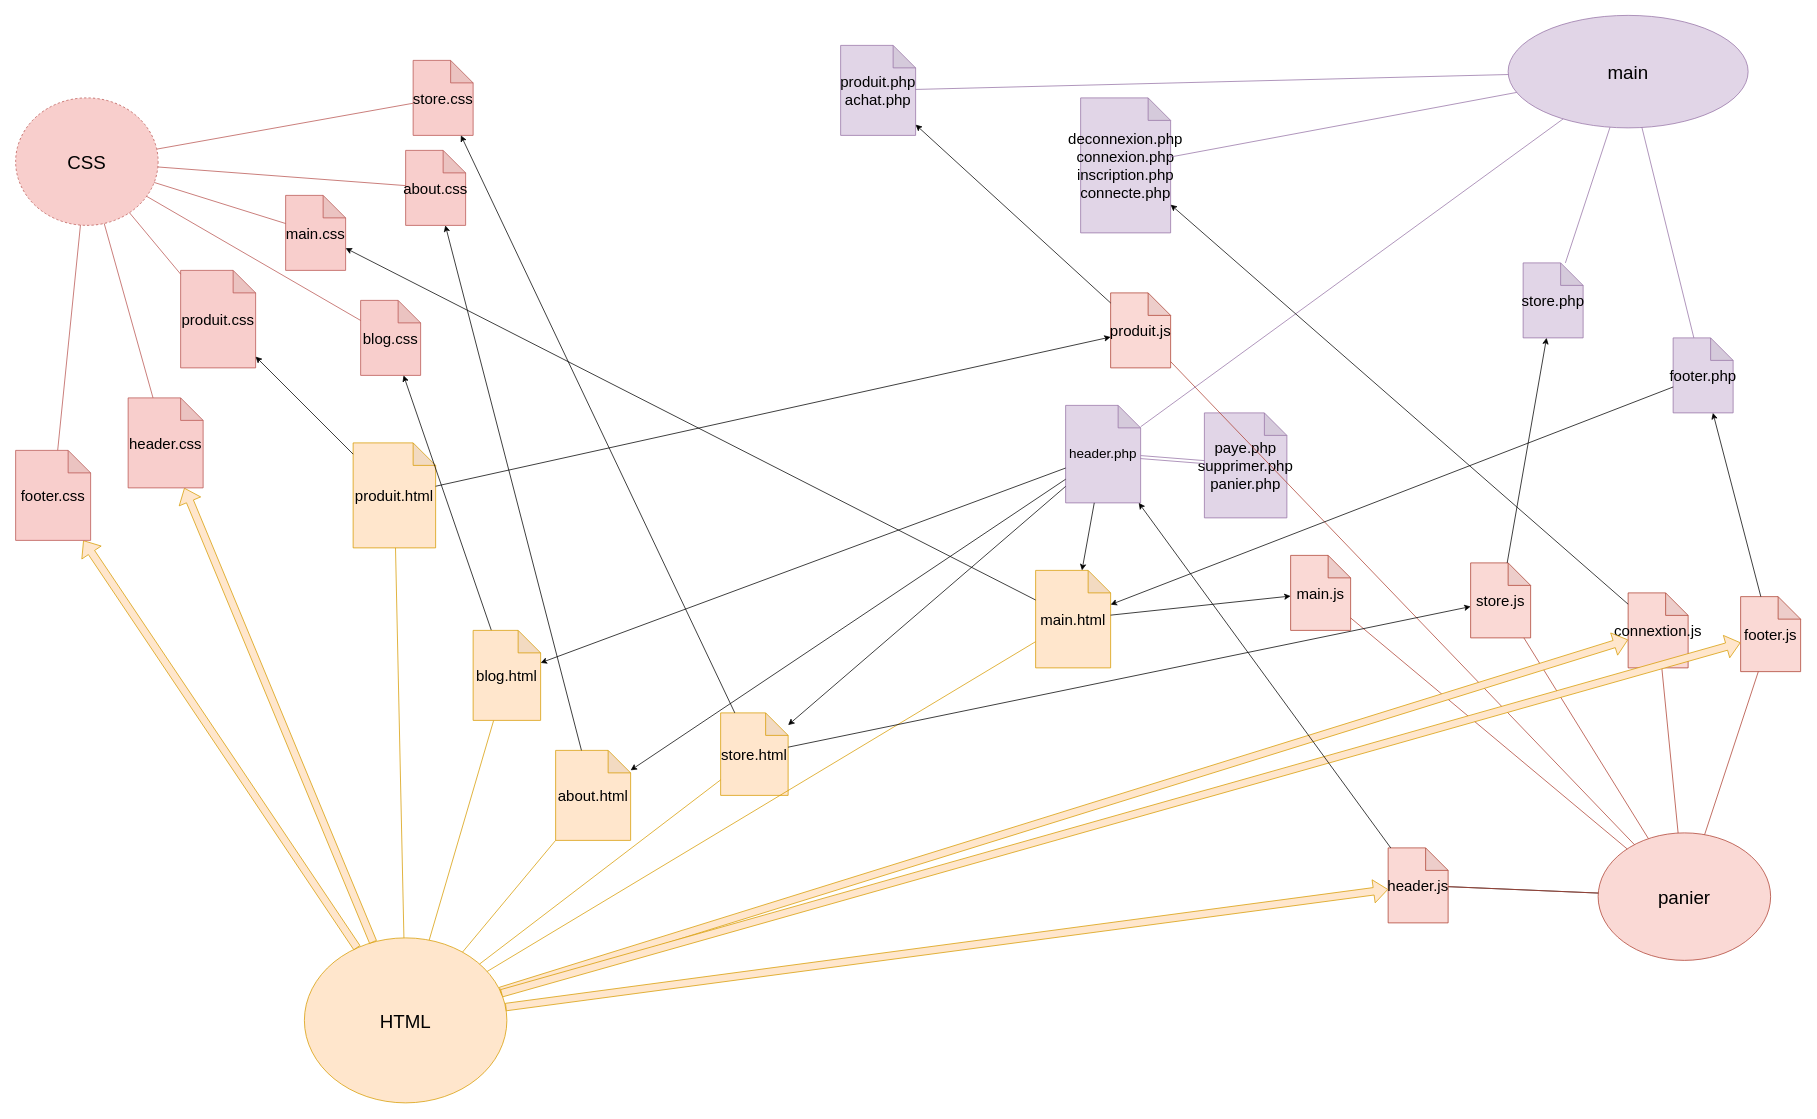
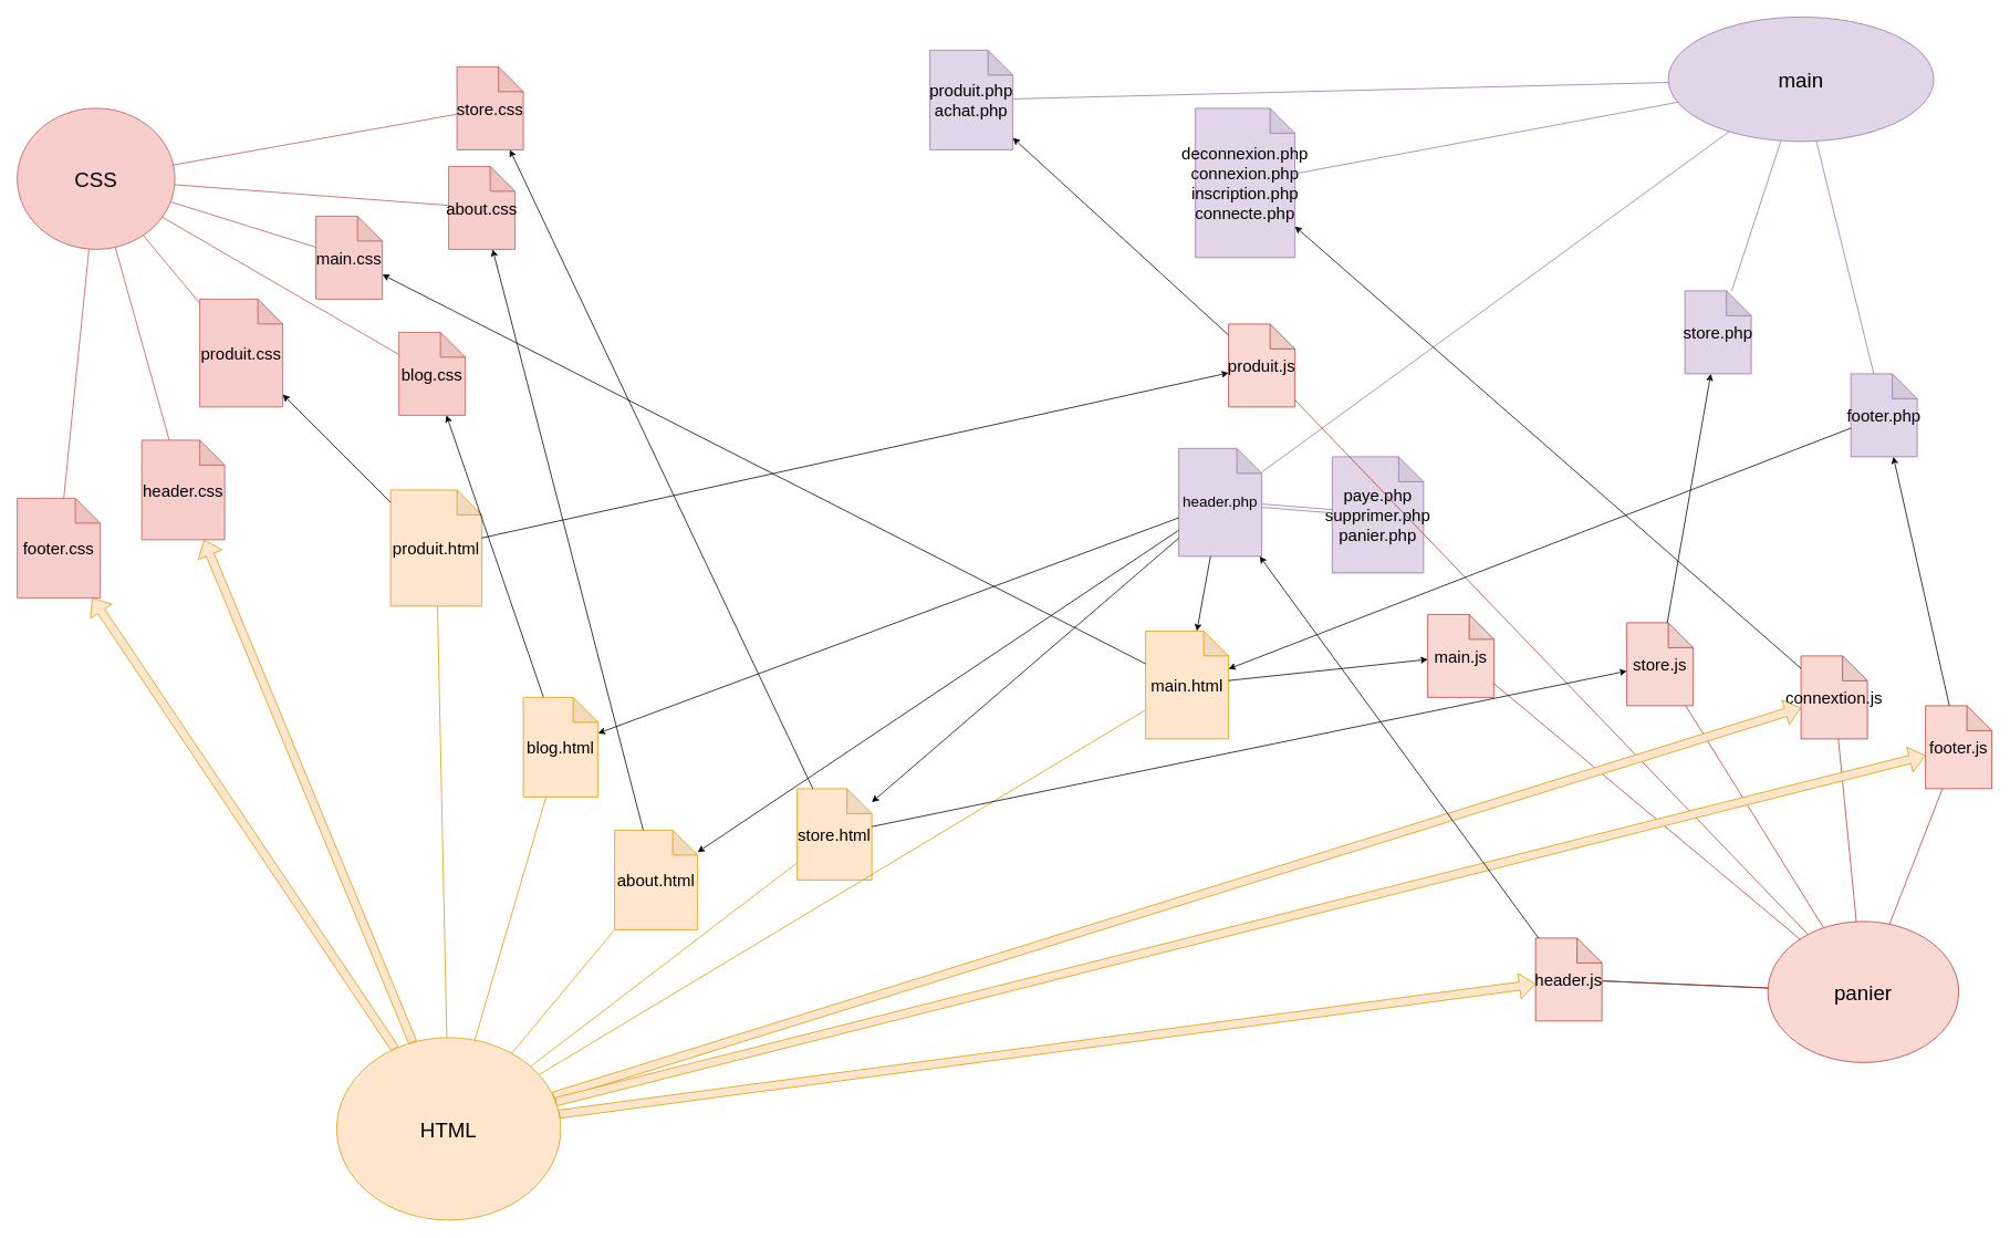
- <mxCell id="7" value="&lt;font style=&quot;font-size: 25px&quot;&gt;CSS&lt;/font&gt;" style="ellipse;whiteSpace=wrap;html=1;fillColor=#f8cecc;strokeColor=#b85450;dashed=1;" parent="1" vertex="1"><mxGeometry x="20" y="130" width="190" height="170" as="geometry" /></mxCell>
+ <mxCell id="7" value="&lt;font style=&quot;font-size: 25px&quot;&gt;CSS&lt;/font&gt;" style="ellipse;whiteSpace=wrap;html=1;fillColor=#f8cecc;strokeColor=#b85450;" parent="1" vertex="1"><mxGeometry x="20" y="130" width="190" height="170" as="geometry" /></mxCell>
- <mxCell id="17" value="&lt;font style=&quot;font-size: 20px&quot;&gt;footer.js&lt;/font&gt;" style="shape=note;whiteSpace=wrap;html=1;backgroundOutline=1;darkOpacity=0.05;fillColor=#fad9d5;strokeColor=#ae4132;" parent="1" vertex="1"><mxGeometry x="2320" y="795" width="80" height="100" as="geometry" /></mxCell>
+ <mxCell id="17" value="&lt;font style=&quot;font-size: 20px&quot;&gt;footer.js&lt;/font&gt;" style="shape=note;whiteSpace=wrap;html=1;backgroundOutline=1;darkOpacity=0.05;fillColor=#fad9d5;strokeColor=#ae4132;" parent="1" vertex="1"><mxGeometry x="2320" y="850" width="80" height="100" as="geometry" /></mxCell>
